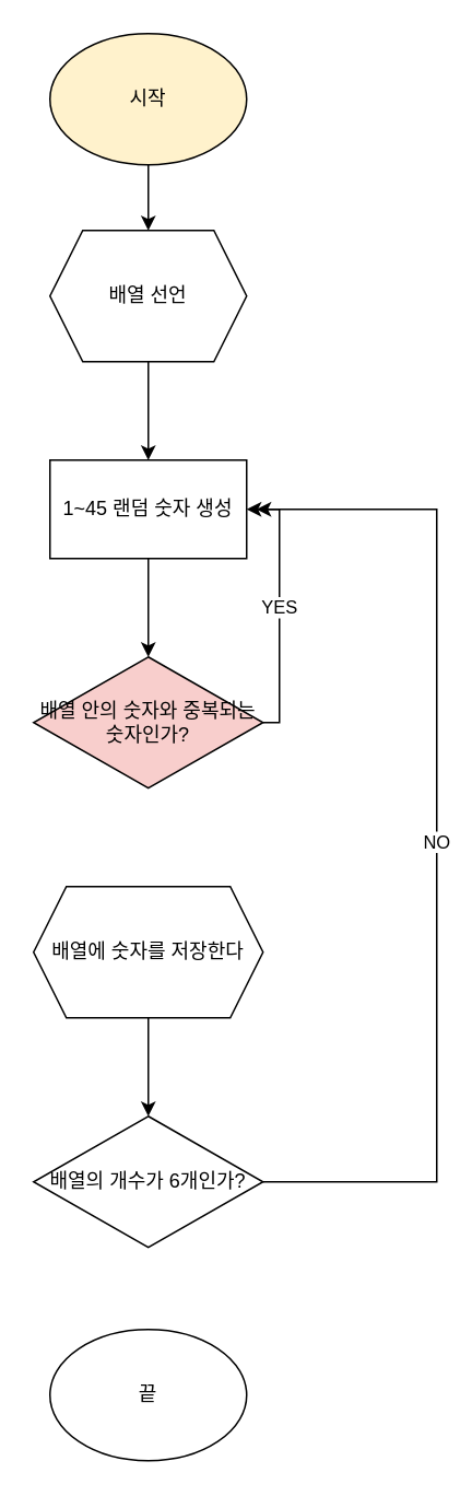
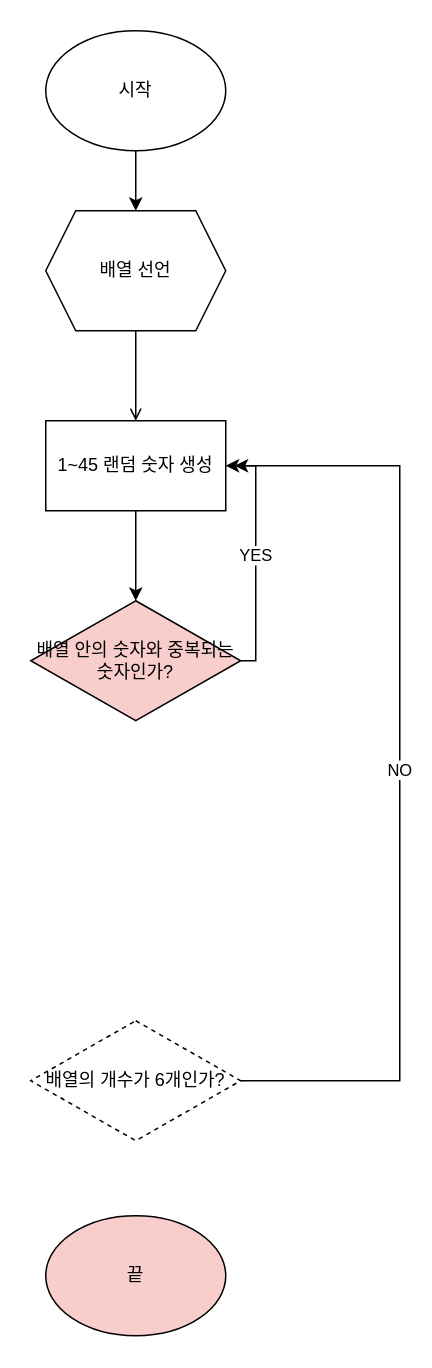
- <mxCell id="3" value="시작" style="ellipse;whiteSpace=wrap;html=1;fillColor=#fff2cc;" vertex="1" parent="1"><mxGeometry x="30" y="20" width="120" height="80" as="geometry" /></mxCell>
+ <mxCell id="3" value="시작" style="ellipse;whiteSpace=wrap;html=1;" vertex="1" parent="1"><mxGeometry x="30" y="20" width="120" height="80" as="geometry" /></mxCell>
- <mxCell id="4" value="" style="edgeStyle=orthogonalEdgeStyle;rounded=0;orthogonalLoop=1;jettySize=auto;html=1;" edge="1" parent="1" source="5" target="7"><mxGeometry relative="1" as="geometry" /></mxCell>
+ <mxCell id="4" value="" style="edgeStyle=orthogonalEdgeStyle;rounded=0;orthogonalLoop=1;jettySize=auto;html=1;endArrow=open;" edge="1" parent="1" source="5" target="7"><mxGeometry relative="1" as="geometry" /></mxCell>
- <mxCell id="11" value="배열에 숫자를 저장한다" style="shape=hexagon;perimeter=hexagonPerimeter2;whiteSpace=wrap;html=1;fixedSize=1;" vertex="1" parent="1"><mxGeometry x="20" y="540" width="140" height="80" as="geometry" /></mxCell>
- <mxCell id="10" value="" style="edgeStyle=orthogonalEdgeStyle;rounded=0;orthogonalLoop=1;jettySize=auto;html=1;" edge="1" parent="1" source="11" target="13"><mxGeometry relative="1" as="geometry" /></mxCell>
- <mxCell id="13" value="배열의 개수가 6개인가?" style="rhombus;whiteSpace=wrap;html=1;" vertex="1" parent="1"><mxGeometry x="20" y="680" width="140" height="80" as="geometry" /></mxCell>
+ <mxCell id="13" value="배열의 개수가 6개인가?" style="rhombus;whiteSpace=wrap;html=1;dashed=1;" vertex="1" parent="1"><mxGeometry x="20" y="680" width="140" height="80" as="geometry" /></mxCell>
- <mxCell id="14" value="끝" style="ellipse;whiteSpace=wrap;html=1;" vertex="1" parent="1"><mxGeometry x="30" y="810" width="120" height="80" as="geometry" /></mxCell>
+ <mxCell id="14" value="끝" style="ellipse;whiteSpace=wrap;html=1;fillColor=#f8cecc;" vertex="1" parent="1"><mxGeometry x="30" y="810" width="120" height="80" as="geometry" /></mxCell>
